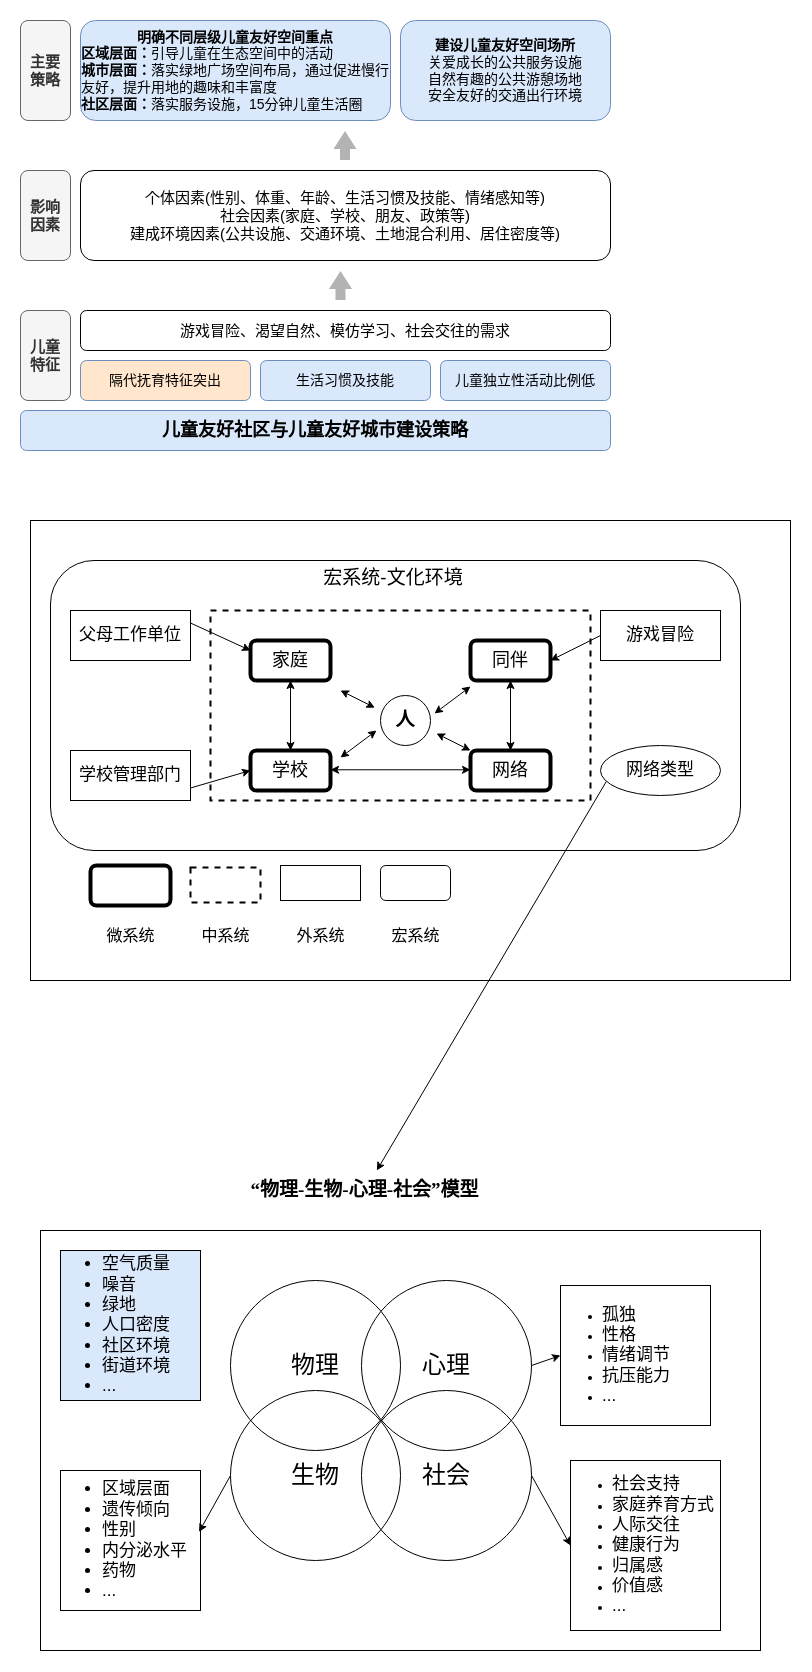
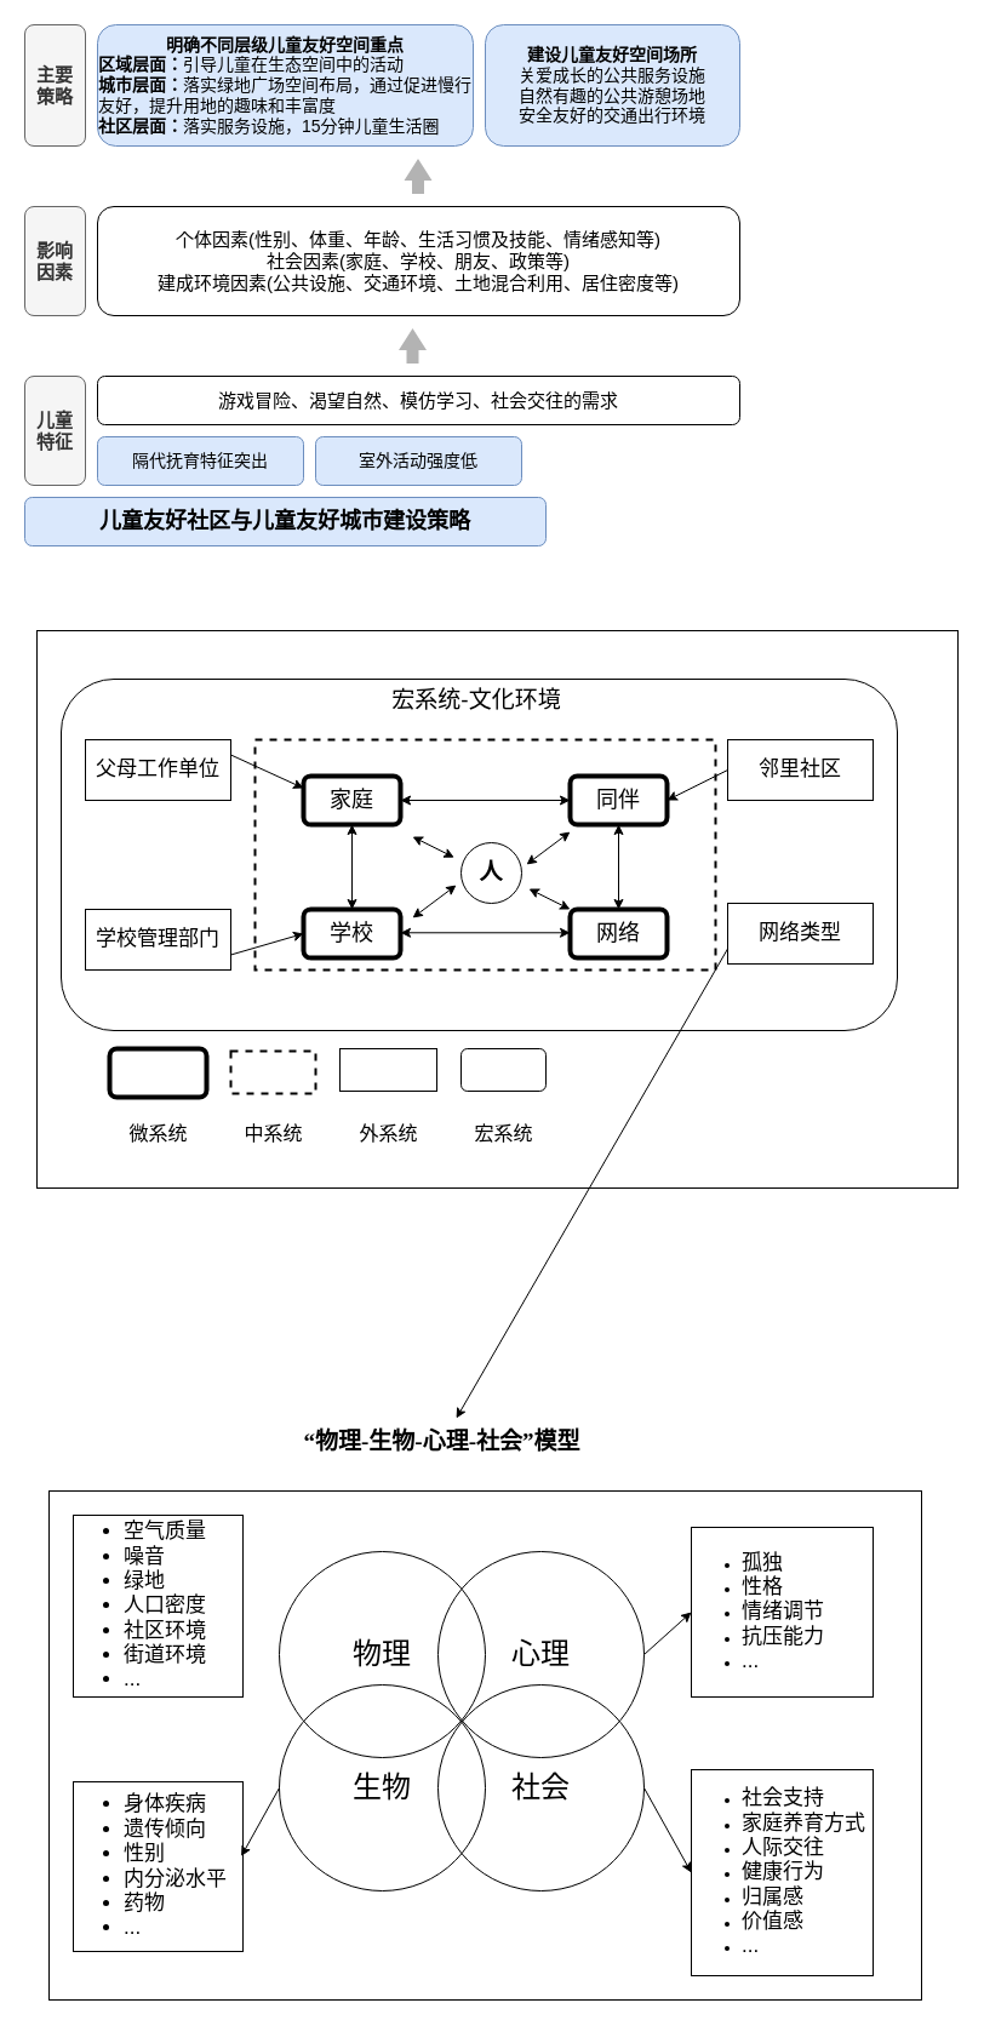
- <mxCell id="10" value="&lt;font style=&quot;font-size: 14px;&quot;&gt;隔代抚育特征突出&lt;/font&gt;" style="rounded=1;whiteSpace=wrap;html=1;fillColor=#ffe6cc;strokeColor=#6c8ebf;fontSize=14;" vertex="1" parent="1"><mxGeometry x="80" y="360" width="170" height="40" as="geometry" /></mxCell>
+ <mxCell id="10" value="&lt;font style=&quot;font-size: 14px;&quot;&gt;隔代抚育特征突出&lt;/font&gt;" style="rounded=1;whiteSpace=wrap;html=1;fillColor=#dae8fc;strokeColor=#6c8ebf;fontSize=14;" vertex="1" parent="1"><mxGeometry x="80" y="360" width="170" height="40" as="geometry" /></mxCell>
- <mxCell id="11" value="&lt;font style=&quot;font-size: 14px;&quot;&gt;生活习惯及技能&lt;/font&gt;" style="rounded=1;whiteSpace=wrap;html=1;fillColor=#dae8fc;strokeColor=#6c8ebf;fontSize=14;" vertex="1" parent="1"><mxGeometry x="260" y="360" width="170" height="40" as="geometry" /></mxCell>
+ <mxCell id="11" value="&lt;font style=&quot;font-size: 14px;&quot;&gt;室外活动强度低&lt;/font&gt;" style="rounded=1;whiteSpace=wrap;html=1;fillColor=#dae8fc;strokeColor=#6c8ebf;fontSize=14;" vertex="1" parent="1"><mxGeometry x="260" y="360" width="170" height="40" as="geometry" /></mxCell>
- <mxCell id="12" value="&lt;font style=&quot;font-size: 14px;&quot;&gt;儿童独立性活动比例低&lt;/font&gt;" style="rounded=1;whiteSpace=wrap;html=1;fillColor=#dae8fc;strokeColor=#6c8ebf;fontSize=14;" vertex="1" parent="1"><mxGeometry x="440" y="360" width="170" height="40" as="geometry" /></mxCell>
- <mxCell id="9" value="&lt;font style=&quot;font-size: 18px;&quot;&gt;&lt;b&gt;儿童友好社区与儿童友好城市建设策略&lt;/b&gt;&lt;/font&gt;" style="rounded=1;whiteSpace=wrap;html=1;fillColor=#dae8fc;strokeColor=#6c8ebf;" vertex="1" parent="1"><mxGeometry x="20" y="410" width="590" height="40" as="geometry" /></mxCell>
+ <mxCell id="9" value="&lt;font style=&quot;font-size: 18px;&quot;&gt;&lt;b&gt;儿童友好社区与儿童友好城市建设策略&lt;/b&gt;&lt;/font&gt;" style="rounded=1;whiteSpace=wrap;html=1;fillColor=#dae8fc;strokeColor=#6c8ebf;" vertex="1" parent="1"><mxGeometry x="20" y="410" width="430" height="40" as="geometry" /></mxCell>
- <mxCell id="35" value="&lt;font style=&quot;font-size: 17px;&quot;&gt;游戏冒险&lt;/font&gt;" style="rounded=0;whiteSpace=wrap;html=1;fillColor=none;" vertex="1" parent="1"><mxGeometry x="600" y="610" width="120" height="50" as="geometry" /></mxCell>
+ <mxCell id="35" value="&lt;font style=&quot;font-size: 17px;&quot;&gt;邻里社区&lt;/font&gt;" style="rounded=0;whiteSpace=wrap;html=1;fillColor=none;" vertex="1" parent="1"><mxGeometry x="600" y="610" width="120" height="50" as="geometry" /></mxCell>
+ <mxCell id="24" value="" style="endArrow=classic;startArrow=classic;html=1;rounded=0;exitX=1;exitY=0.5;exitDx=0;exitDy=0;entryX=0;entryY=0.5;entryDx=0;entryDy=0;" edge="1" parent="1" source="19" target="20"><mxGeometry width="50" height="50" relative="1" as="geometry"><mxPoint x="440" y="660" as="sourcePoint" /><mxPoint x="490" y="610" as="targetPoint" /></mxGeometry></mxCell>
- <mxCell id="34" value="&lt;font style=&quot;font-size: 17px;&quot;&gt;网络类型&lt;/font&gt;" style="ellipse;whiteSpace=wrap;html=1;fillColor=none;" vertex="1" parent="1"><mxGeometry x="600" y="745" width="120" height="50" as="geometry" /></mxCell>
+ <mxCell id="34" value="&lt;font style=&quot;font-size: 17px;&quot;&gt;网络类型&lt;/font&gt;" style="rounded=0;whiteSpace=wrap;html=1;fillColor=none;" vertex="1" parent="1"><mxGeometry x="600" y="745" width="120" height="50" as="geometry" /></mxCell>
- <mxCell id="61" value="&lt;div style=&quot;font-size: 17px;&quot;&gt;&lt;ul style=&quot;&quot;&gt;&lt;li style=&quot;&quot;&gt;空气质量&lt;/li&gt;&lt;li style=&quot;&quot;&gt;噪音&lt;/li&gt;&lt;li style=&quot;&quot;&gt;绿地&lt;/li&gt;&lt;li style=&quot;&quot;&gt;人口密度&lt;/li&gt;&lt;li style=&quot;&quot;&gt;社区环境&lt;/li&gt;&lt;li style=&quot;&quot;&gt;街道环境&lt;/li&gt;&lt;li style=&quot;&quot;&gt;...&lt;/li&gt;&lt;/ul&gt;&lt;/div&gt;" style="rounded=0;whiteSpace=wrap;html=1;align=left;fillColor=#dae8fc;" vertex="1" parent="1"><mxGeometry x="60" y="1250" width="140" height="150" as="geometry" /></mxCell>
+ <mxCell id="61" value="&lt;div style=&quot;font-size: 17px;&quot;&gt;&lt;ul style=&quot;&quot;&gt;&lt;li style=&quot;&quot;&gt;空气质量&lt;/li&gt;&lt;li style=&quot;&quot;&gt;噪音&lt;/li&gt;&lt;li style=&quot;&quot;&gt;绿地&lt;/li&gt;&lt;li style=&quot;&quot;&gt;人口密度&lt;/li&gt;&lt;li style=&quot;&quot;&gt;社区环境&lt;/li&gt;&lt;li style=&quot;&quot;&gt;街道环境&lt;/li&gt;&lt;li style=&quot;&quot;&gt;...&lt;/li&gt;&lt;/ul&gt;&lt;/div&gt;" style="rounded=0;whiteSpace=wrap;html=1;align=left;" vertex="1" parent="1"><mxGeometry x="60" y="1250" width="140" height="150" as="geometry" /></mxCell>
- <mxCell id="59" value="&lt;div style=&quot;&quot;&gt;&lt;ul style=&quot;&quot;&gt;&lt;li style=&quot;&quot;&gt;&lt;span style=&quot;font-size: 17px; background-color: initial;&quot;&gt;孤独&lt;/span&gt;&lt;br&gt;&lt;/li&gt;&lt;li style=&quot;&quot;&gt;&lt;span style=&quot;font-size: 17px;&quot;&gt;性格&lt;/span&gt;&lt;/li&gt;&lt;li style=&quot;&quot;&gt;&lt;span style=&quot;font-size: 17px;&quot;&gt;情绪调节&lt;/span&gt;&lt;/li&gt;&lt;li style=&quot;&quot;&gt;&lt;span style=&quot;font-size: 17px;&quot;&gt;抗压能力&lt;/span&gt;&lt;/li&gt;&lt;li style=&quot;&quot;&gt;&lt;span style=&quot;font-size: 17px;&quot;&gt;...&lt;/span&gt;&lt;/li&gt;&lt;/ul&gt;&lt;/div&gt;" style="rounded=0;whiteSpace=wrap;html=1;align=left;" vertex="1" parent="1"><mxGeometry x="560" y="1285" width="150" height="140" as="geometry" /></mxCell>
+ <mxCell id="59" value="&lt;div style=&quot;&quot;&gt;&lt;ul style=&quot;&quot;&gt;&lt;li style=&quot;&quot;&gt;&lt;span style=&quot;font-size: 17px; background-color: initial;&quot;&gt;孤独&lt;/span&gt;&lt;br&gt;&lt;/li&gt;&lt;li style=&quot;&quot;&gt;&lt;span style=&quot;font-size: 17px;&quot;&gt;性格&lt;/span&gt;&lt;/li&gt;&lt;li style=&quot;&quot;&gt;&lt;span style=&quot;font-size: 17px;&quot;&gt;情绪调节&lt;/span&gt;&lt;/li&gt;&lt;li style=&quot;&quot;&gt;&lt;span style=&quot;font-size: 17px;&quot;&gt;抗压能力&lt;/span&gt;&lt;/li&gt;&lt;li style=&quot;&quot;&gt;&lt;span style=&quot;font-size: 17px;&quot;&gt;...&lt;/span&gt;&lt;/li&gt;&lt;/ul&gt;&lt;/div&gt;" style="rounded=0;whiteSpace=wrap;html=1;align=left;" vertex="1" parent="1"><mxGeometry x="570" y="1260" width="150" height="140" as="geometry" /></mxCell>
- <mxCell id="53" value="&lt;div style=&quot;font-size: 17px;&quot;&gt;&lt;ul&gt;&lt;li&gt;&lt;font style=&quot;font-size: 17px;&quot;&gt;区域层面&lt;/font&gt;&lt;/li&gt;&lt;li&gt;&lt;font style=&quot;font-size: 17px;&quot;&gt;遗传倾向&lt;/font&gt;&lt;/li&gt;&lt;li&gt;&lt;font style=&quot;font-size: 17px;&quot;&gt;性别&lt;/font&gt;&lt;/li&gt;&lt;li&gt;内分泌水平&lt;/li&gt;&lt;li&gt;&lt;font style=&quot;font-size: 17px;&quot;&gt;药物&lt;/font&gt;&lt;/li&gt;&lt;li&gt;&lt;font style=&quot;font-size: 17px;&quot;&gt;...&lt;/font&gt;&lt;/li&gt;&lt;/ul&gt;&lt;/div&gt;" style="rounded=0;whiteSpace=wrap;html=1;align=left;" vertex="1" parent="1"><mxGeometry x="60" y="1470" width="140" height="140" as="geometry" /></mxCell>
+ <mxCell id="53" value="&lt;div style=&quot;font-size: 17px;&quot;&gt;&lt;ul&gt;&lt;li&gt;&lt;font style=&quot;font-size: 17px;&quot;&gt;身体疾病&lt;/font&gt;&lt;/li&gt;&lt;li&gt;&lt;font style=&quot;font-size: 17px;&quot;&gt;遗传倾向&lt;/font&gt;&lt;/li&gt;&lt;li&gt;&lt;font style=&quot;font-size: 17px;&quot;&gt;性别&lt;/font&gt;&lt;/li&gt;&lt;li&gt;内分泌水平&lt;/li&gt;&lt;li&gt;&lt;font style=&quot;font-size: 17px;&quot;&gt;药物&lt;/font&gt;&lt;/li&gt;&lt;li&gt;&lt;font style=&quot;font-size: 17px;&quot;&gt;...&lt;/font&gt;&lt;/li&gt;&lt;/ul&gt;&lt;/div&gt;" style="rounded=0;whiteSpace=wrap;html=1;align=left;" vertex="1" parent="1"><mxGeometry x="60" y="1470" width="140" height="140" as="geometry" /></mxCell>
